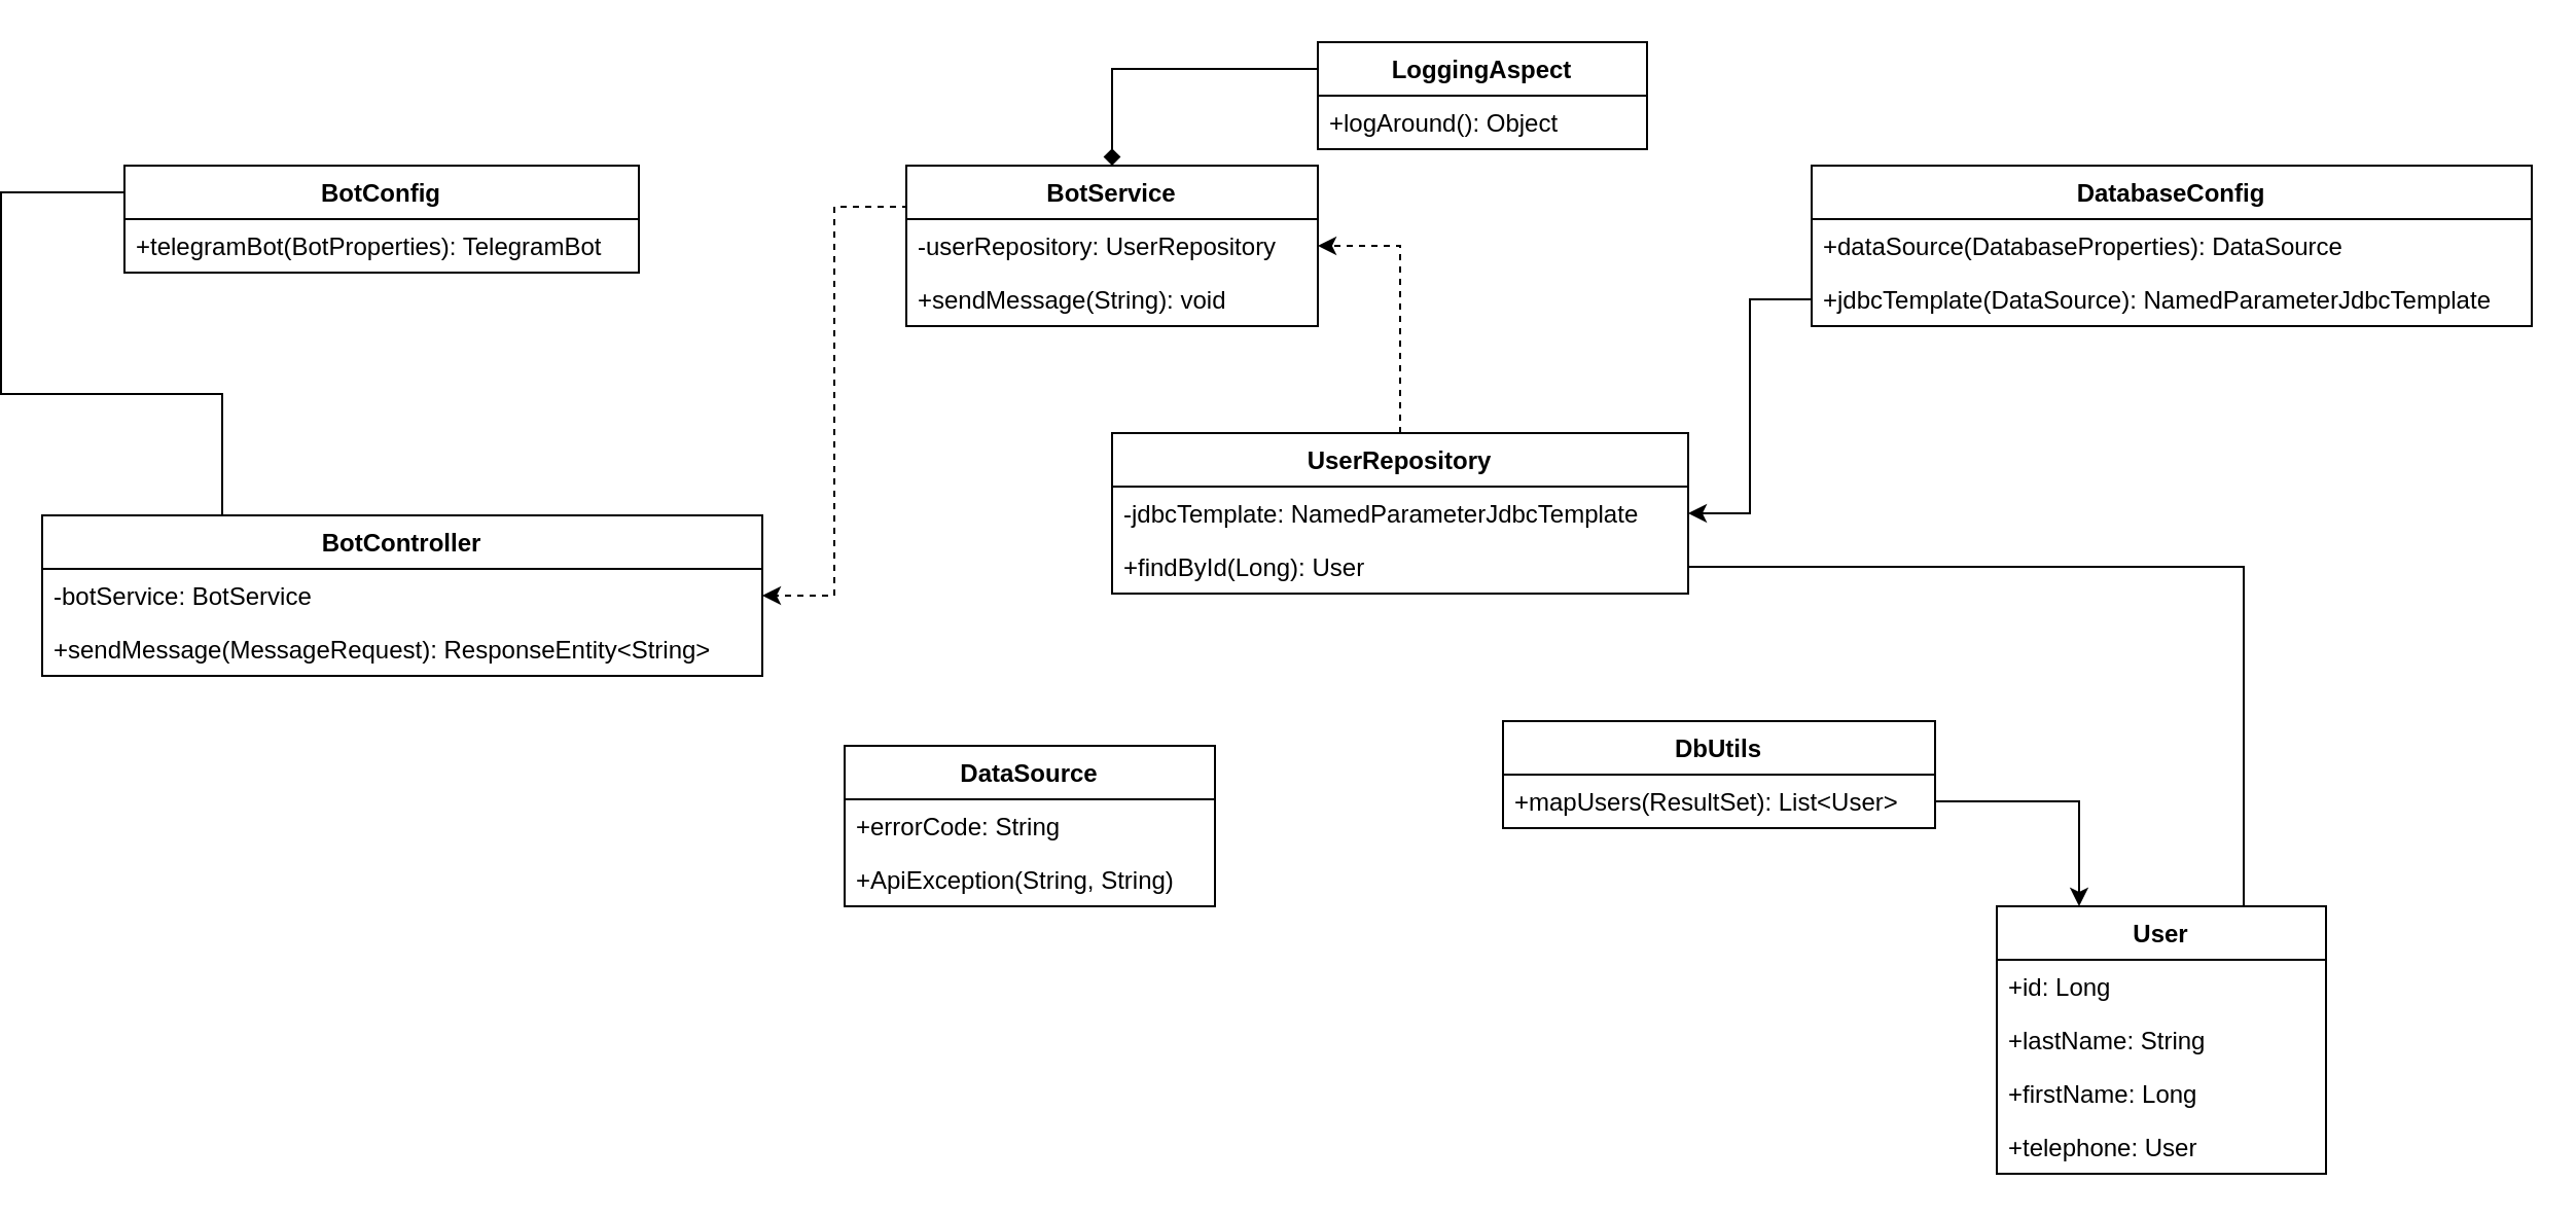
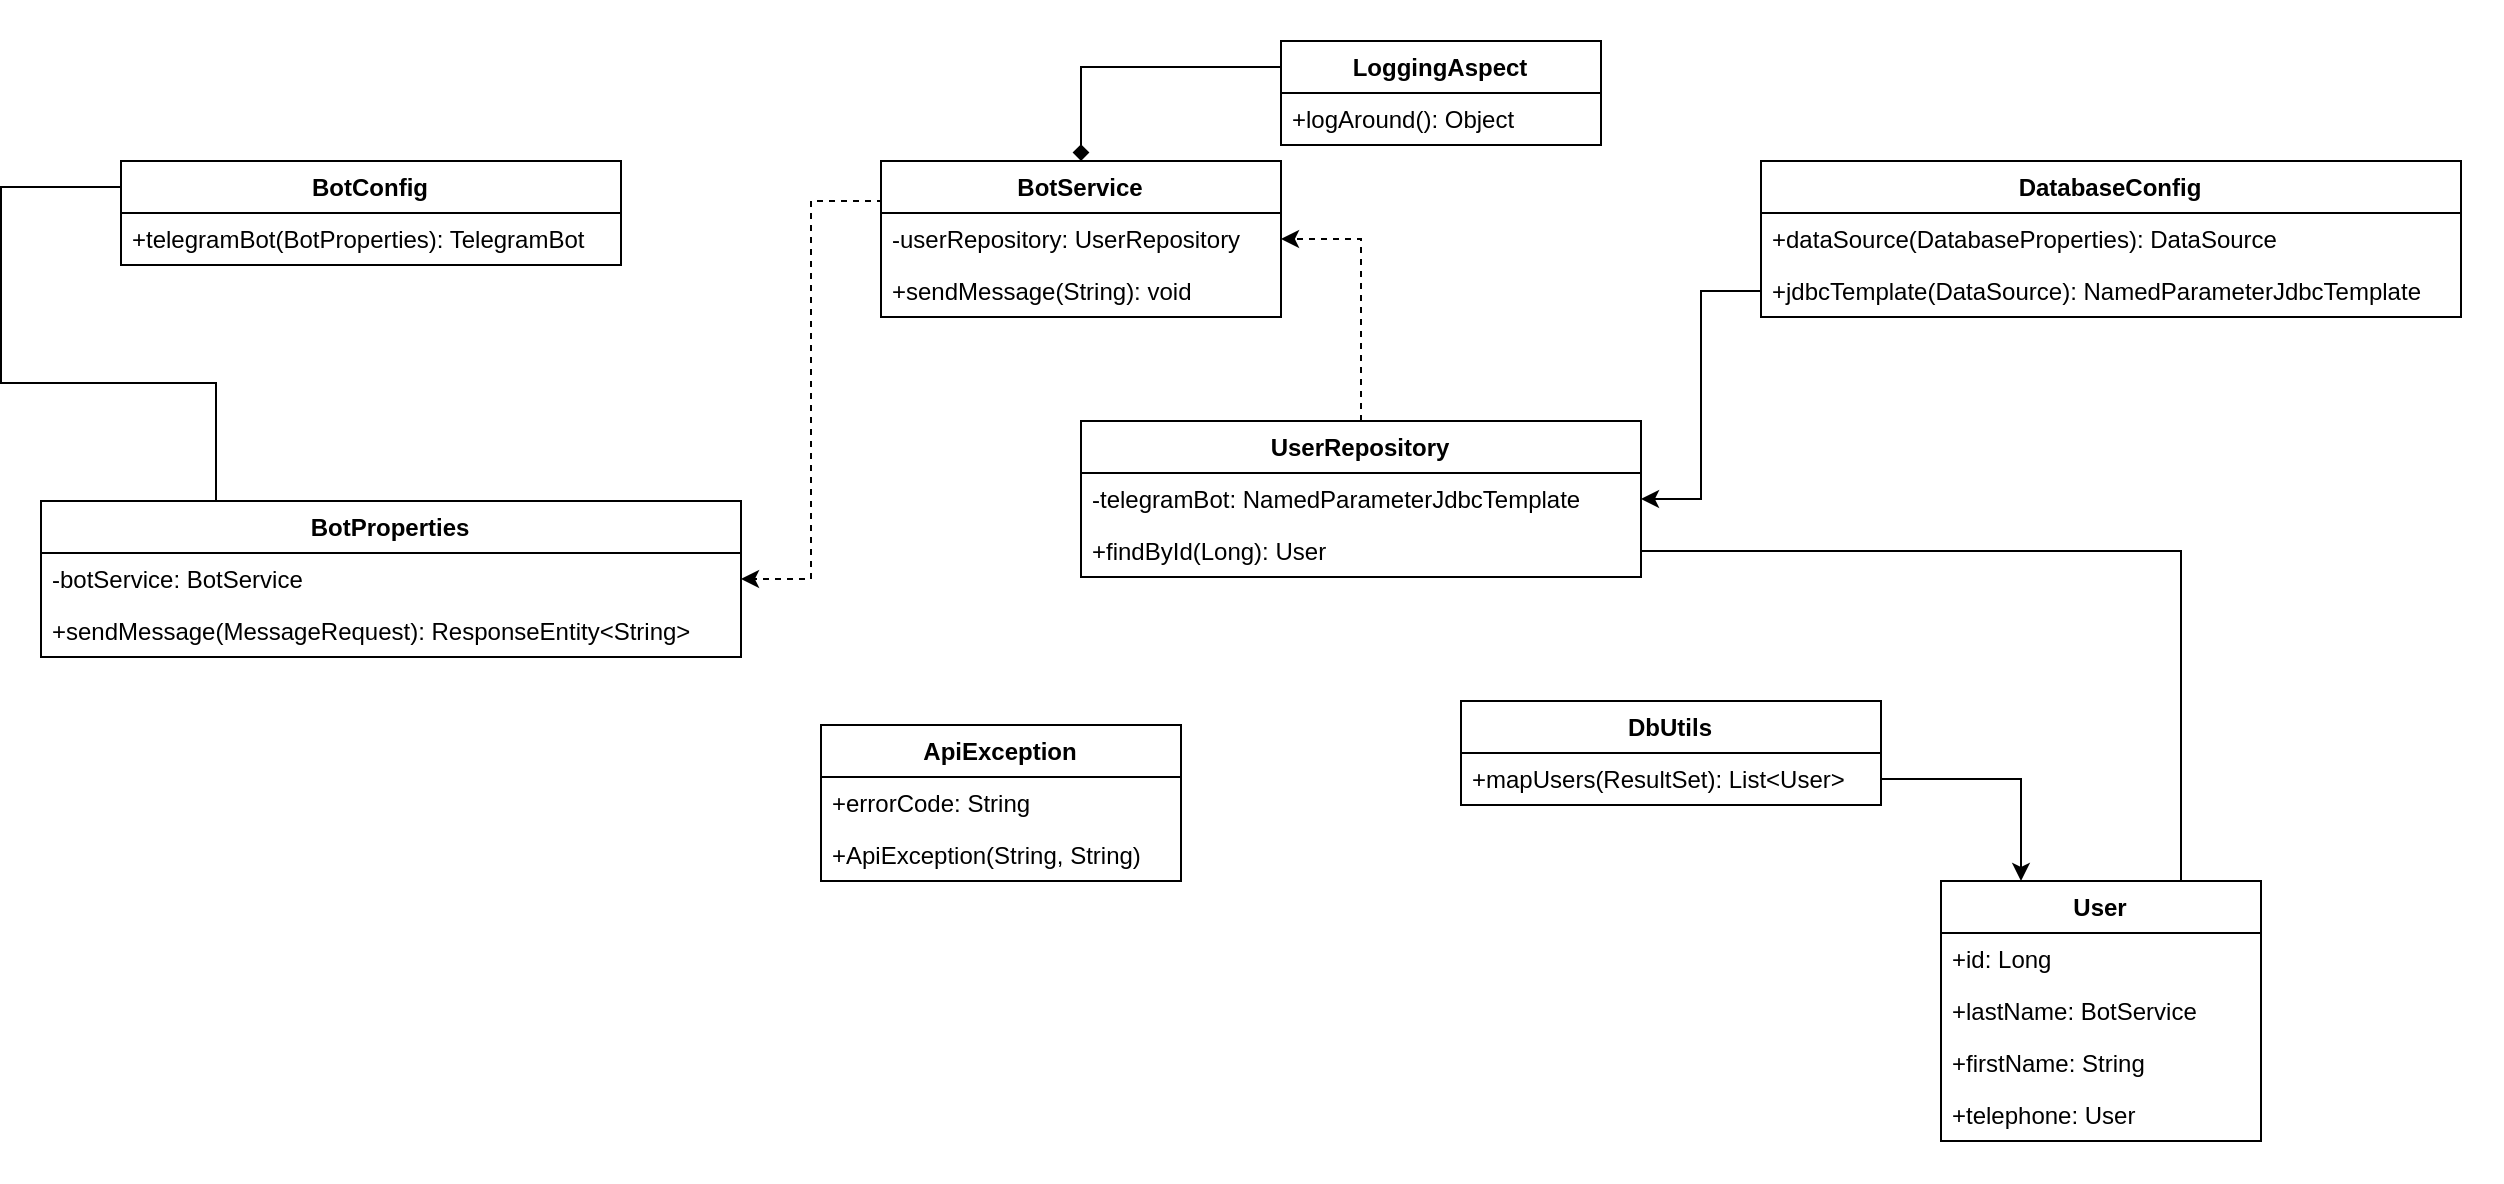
- <mxCell id="19" value="-jdbcTemplate: NamedParameterJdbcTemplate" style="text;strokeColor=none;fillColor=none;align=left;verticalAlign=top;spacingLeft=4;spacingRight=4;overflow=hidden;rotatable=0;points=[[0,0.5],[1,0.5]];portConstraint=eastwest;" vertex="1" parent="18"><mxGeometry y="26" width="280" height="26" as="geometry" /></mxCell>
+ <mxCell id="19" value="-telegramBot: NamedParameterJdbcTemplate" style="text;strokeColor=none;fillColor=none;align=left;verticalAlign=top;spacingLeft=4;spacingRight=4;overflow=hidden;rotatable=0;points=[[0,0.5],[1,0.5]];portConstraint=eastwest;" vertex="1" parent="18"><mxGeometry y="26" width="280" height="26" as="geometry" /></mxCell>
- <mxCell id="11" value="BotController" style="swimlane;fontStyle=1;childLayout=stackLayout;horizontal=1;startSize=26;horizontalStack=0;resizeParent=1;resizeParentMax=0;resizeLast=0;collapsible=1;marginBottom=0;" vertex="1" parent="1"><mxGeometry x="20" y="250" width="350" height="78" as="geometry" /></mxCell>
+ <mxCell id="11" value="BotProperties" style="swimlane;fontStyle=1;childLayout=stackLayout;horizontal=1;startSize=26;horizontalStack=0;resizeParent=1;resizeParentMax=0;resizeLast=0;collapsible=1;marginBottom=0;" vertex="1" parent="1"><mxGeometry x="20" y="250" width="350" height="78" as="geometry" /></mxCell>
- <mxCell id="29" value="DataSource" style="swimlane;fontStyle=1;childLayout=stackLayout;horizontal=1;startSize=26;horizontalStack=0;resizeParent=1;resizeParentMax=0;resizeLast=0;collapsible=1;marginBottom=0;" vertex="1" parent="1"><mxGeometry x="410" y="362" width="180" height="78" as="geometry" /></mxCell>
+ <mxCell id="29" value="ApiException" style="swimlane;fontStyle=1;childLayout=stackLayout;horizontal=1;startSize=26;horizontalStack=0;resizeParent=1;resizeParentMax=0;resizeLast=0;collapsible=1;marginBottom=0;" vertex="1" parent="1"><mxGeometry x="410" y="362" width="180" height="78" as="geometry" /></mxCell>
- <mxCell id="24" value="+lastName: String" style="text;strokeColor=none;fillColor=none;align=left;verticalAlign=top;spacingLeft=4;spacingRight=4;overflow=hidden;rotatable=0;points=[[0,0.5],[1,0.5]];portConstraint=eastwest;" vertex="1" parent="22"><mxGeometry y="52" width="160" height="26" as="geometry" /></mxCell>
+ <mxCell id="24" value="+lastName: BotService" style="text;strokeColor=none;fillColor=none;align=left;verticalAlign=top;spacingLeft=4;spacingRight=4;overflow=hidden;rotatable=0;points=[[0,0.5],[1,0.5]];portConstraint=eastwest;" vertex="1" parent="22"><mxGeometry y="52" width="160" height="26" as="geometry" /></mxCell>
- <mxCell id="25" value="+firstName: Long" style="text;strokeColor=none;fillColor=none;align=left;verticalAlign=top;spacingLeft=4;spacingRight=4;overflow=hidden;rotatable=0;points=[[0,0.5],[1,0.5]];portConstraint=eastwest;" vertex="1" parent="22"><mxGeometry y="78" width="160" height="26" as="geometry" /></mxCell>
+ <mxCell id="25" value="+firstName: String" style="text;strokeColor=none;fillColor=none;align=left;verticalAlign=top;spacingLeft=4;spacingRight=4;overflow=hidden;rotatable=0;points=[[0,0.5],[1,0.5]];portConstraint=eastwest;" vertex="1" parent="22"><mxGeometry y="78" width="160" height="26" as="geometry" /></mxCell>
